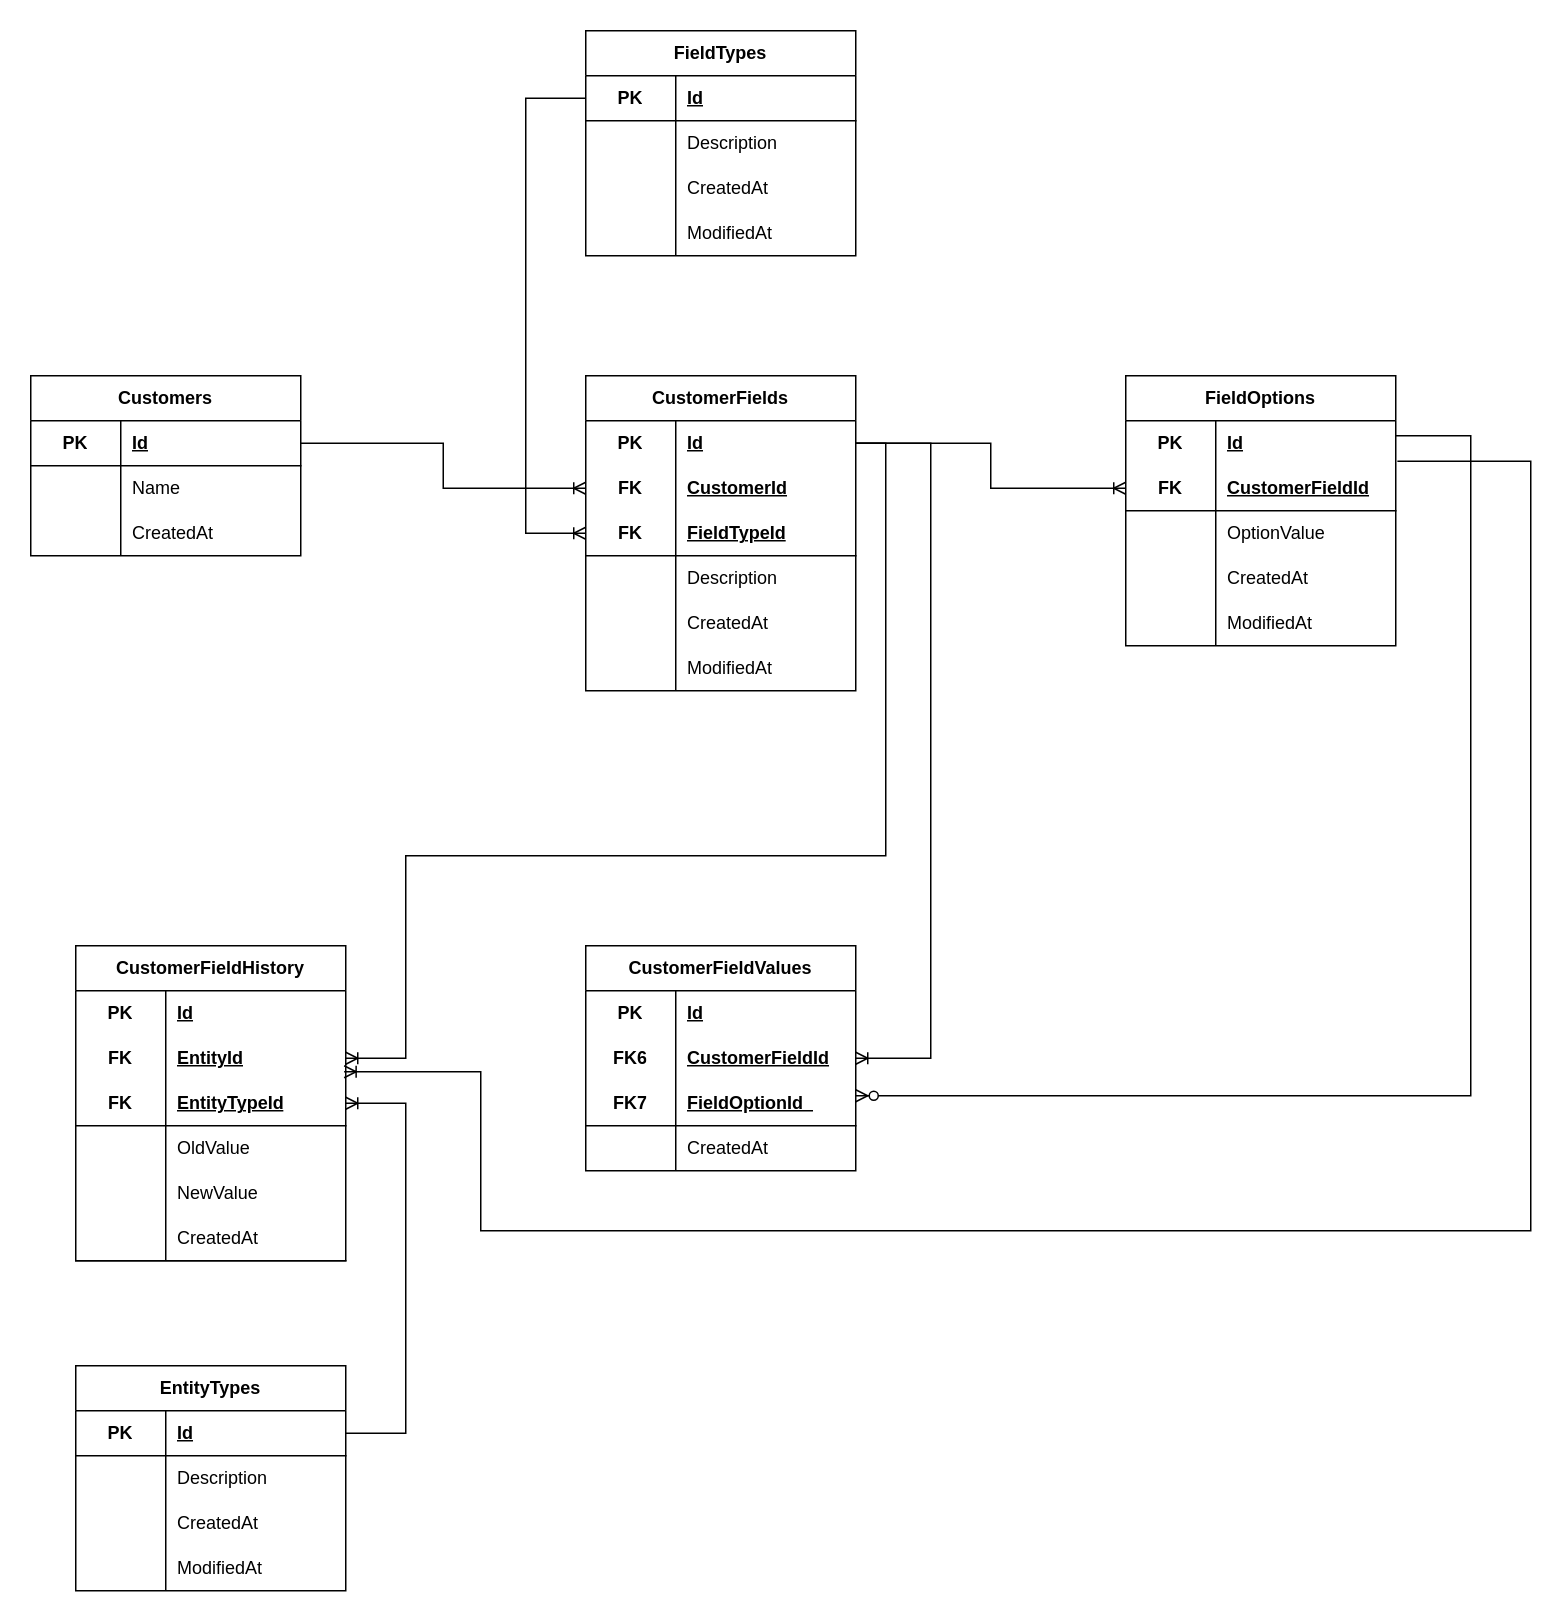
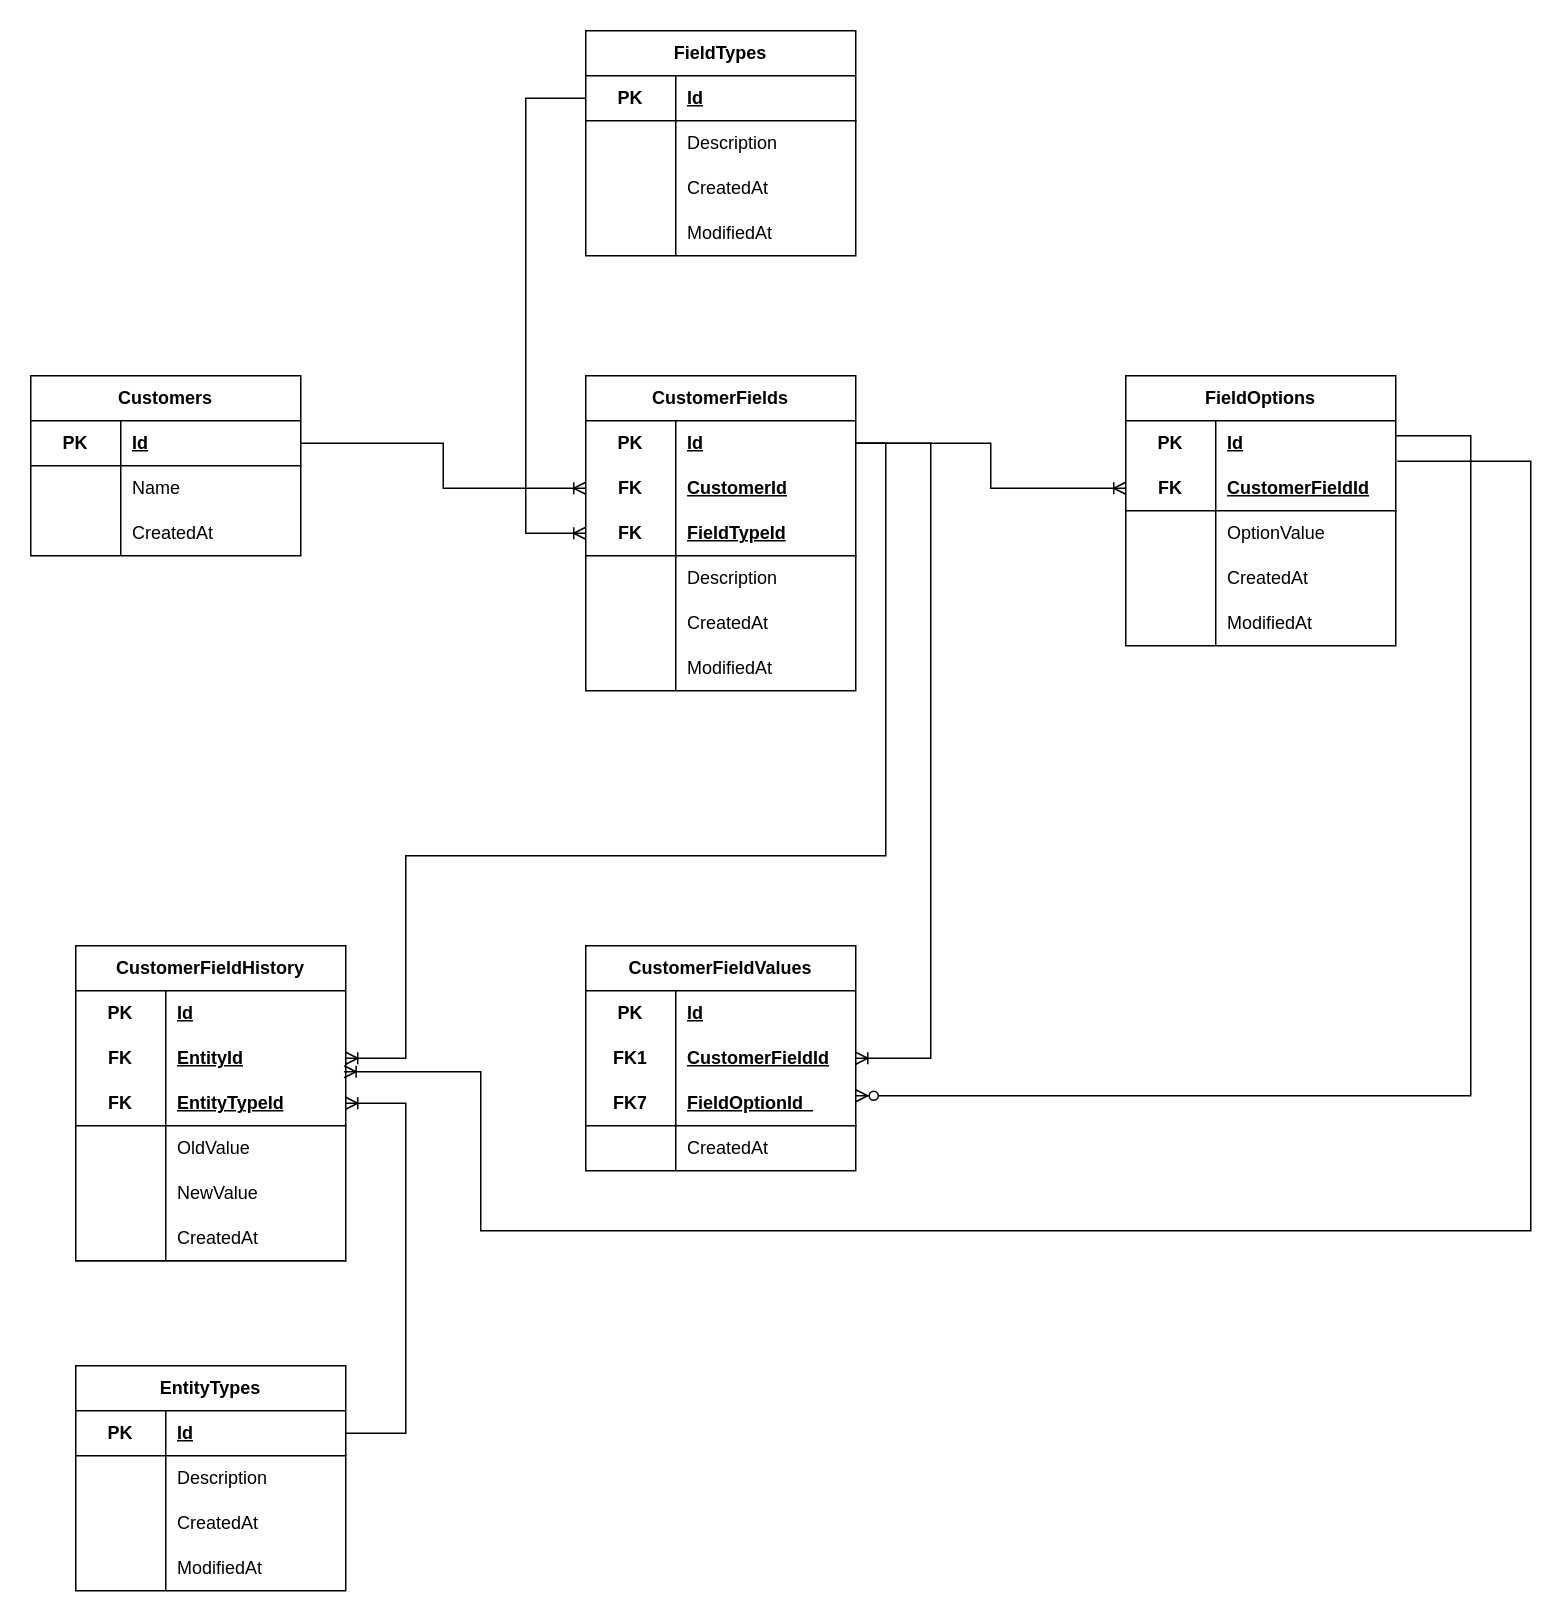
- <mxCell id="54" value="FK6" style="shape=partialRectangle;connectable=0;fillColor=none;top=0;left=0;bottom=0;right=0;fontStyle=1;overflow=hidden;html=1;whiteSpace=wrap;" vertex="1" parent="53"><mxGeometry width="60" height="30" as="geometry"><mxRectangle width="60" height="30" as="alternateBounds" /></mxGeometry></mxCell>
+ <mxCell id="54" value="FK1" style="shape=partialRectangle;connectable=0;fillColor=none;top=0;left=0;bottom=0;right=0;fontStyle=1;overflow=hidden;html=1;whiteSpace=wrap;" vertex="1" parent="53"><mxGeometry width="60" height="30" as="geometry"><mxRectangle width="60" height="30" as="alternateBounds" /></mxGeometry></mxCell>
